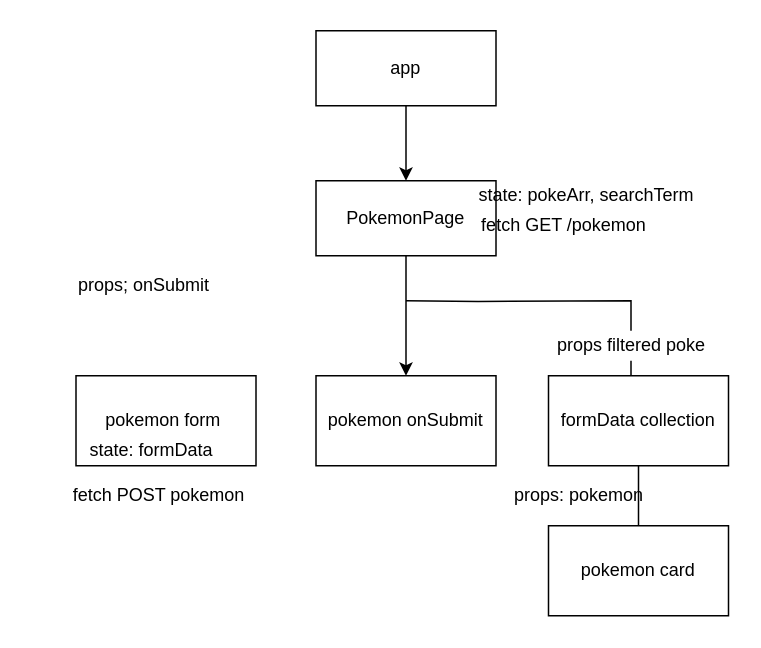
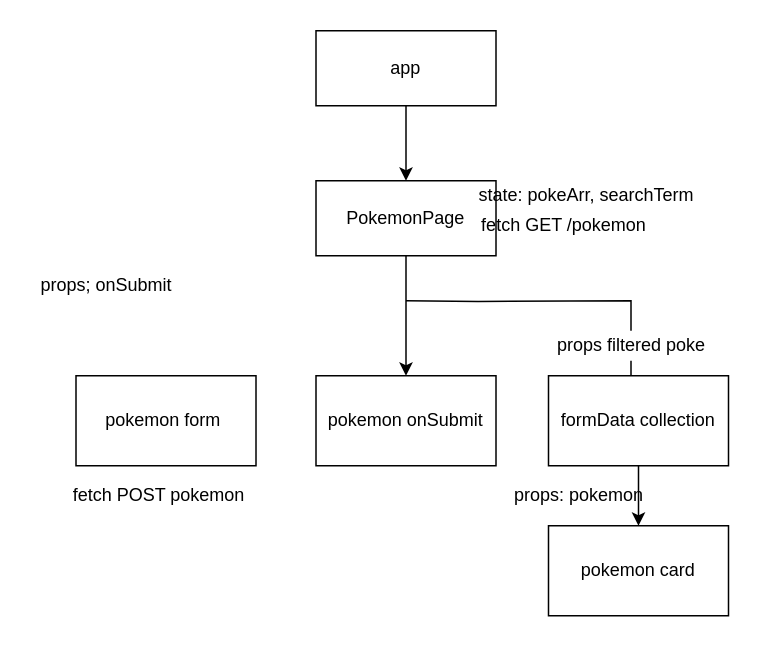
- <mxCell id="18" value="props; onSubmit" style="text;html=1;align=center;verticalAlign=middle;resizable=0;points=[];autosize=1;strokeColor=none;" vertex="1" parent="1"><mxGeometry x="45" y="180" width="100" height="20" as="geometry" /></mxCell>
+ <mxCell id="18" value="props; onSubmit" style="text;html=1;align=center;verticalAlign=middle;resizable=0;points=[];autosize=1;strokeColor=none;" vertex="1" parent="1"><mxGeometry x="20" y="180" width="100" height="20" as="geometry" /></mxCell>
- <mxCell id="12" value="state: formData" style="text;html=1;align=center;verticalAlign=middle;resizable=0;points=[];autosize=1;strokeColor=none;" vertex="1" parent="1"><mxGeometry x="50" y="290" width="100" height="20" as="geometry" /></mxCell>
- <mxCell id="8" style="edgeStyle=orthogonalEdgeStyle;rounded=0;orthogonalLoop=1;jettySize=auto;html=1;entryX=0.5;entryY=0;entryDx=0;entryDy=0;endArrow=none;" edge="1" parent="1" source="9" target="11"><mxGeometry relative="1" as="geometry" /></mxCell>
+ <mxCell id="8" style="edgeStyle=orthogonalEdgeStyle;rounded=0;orthogonalLoop=1;jettySize=auto;html=1;entryX=0.5;entryY=0;entryDx=0;entryDy=0;" edge="1" parent="1" source="9" target="11"><mxGeometry relative="1" as="geometry" /></mxCell>
